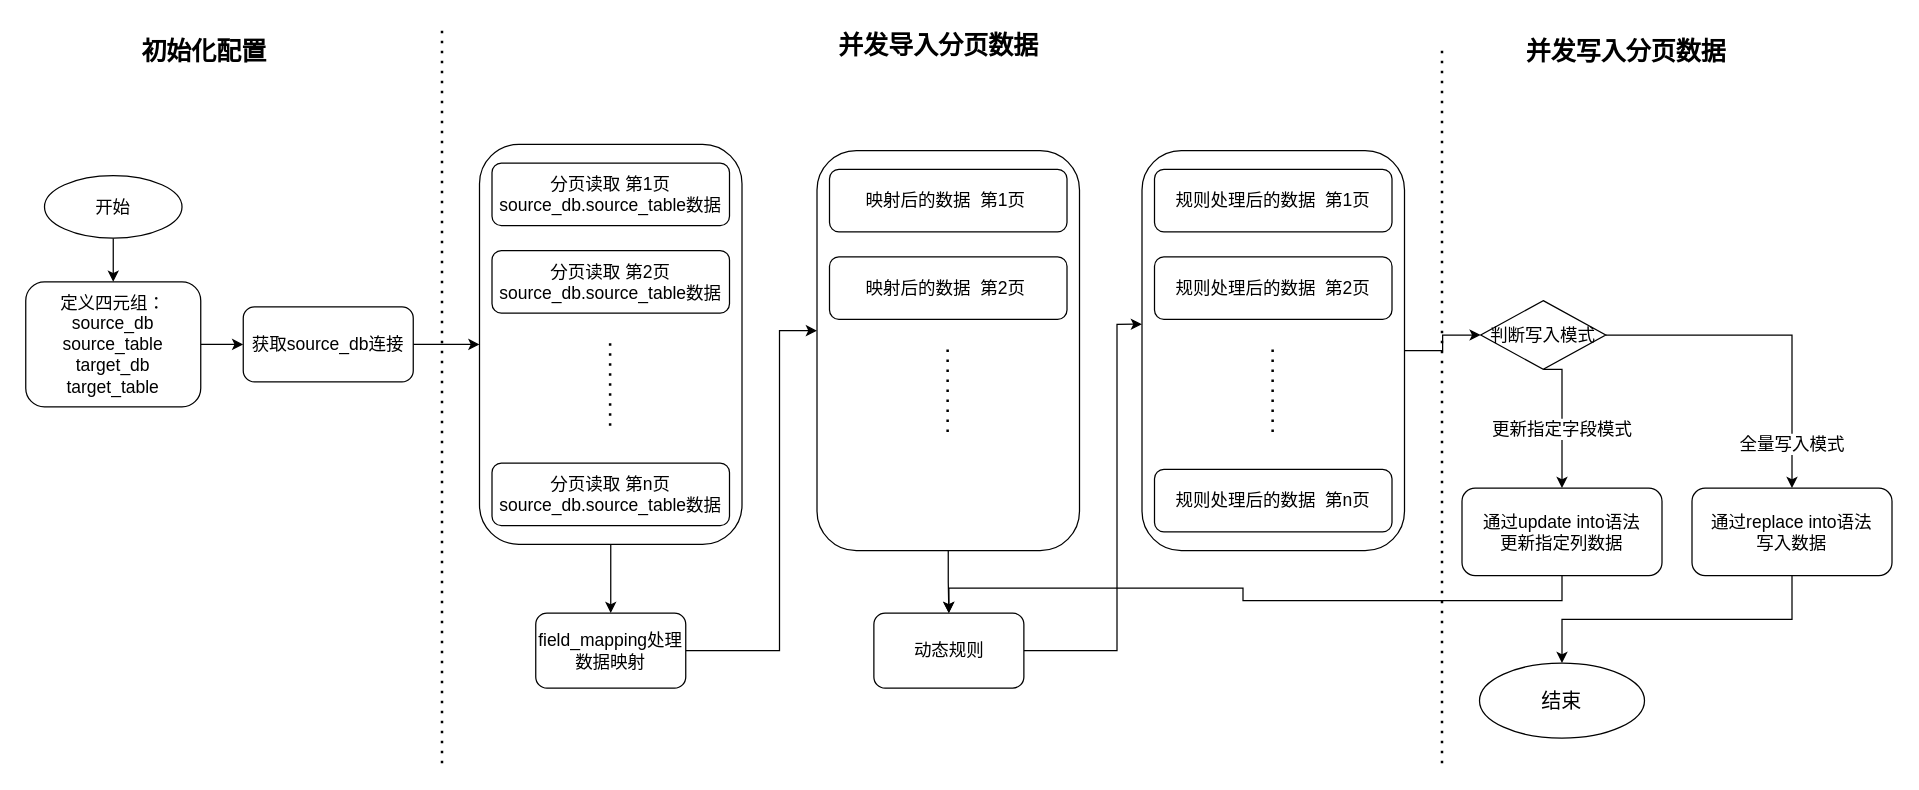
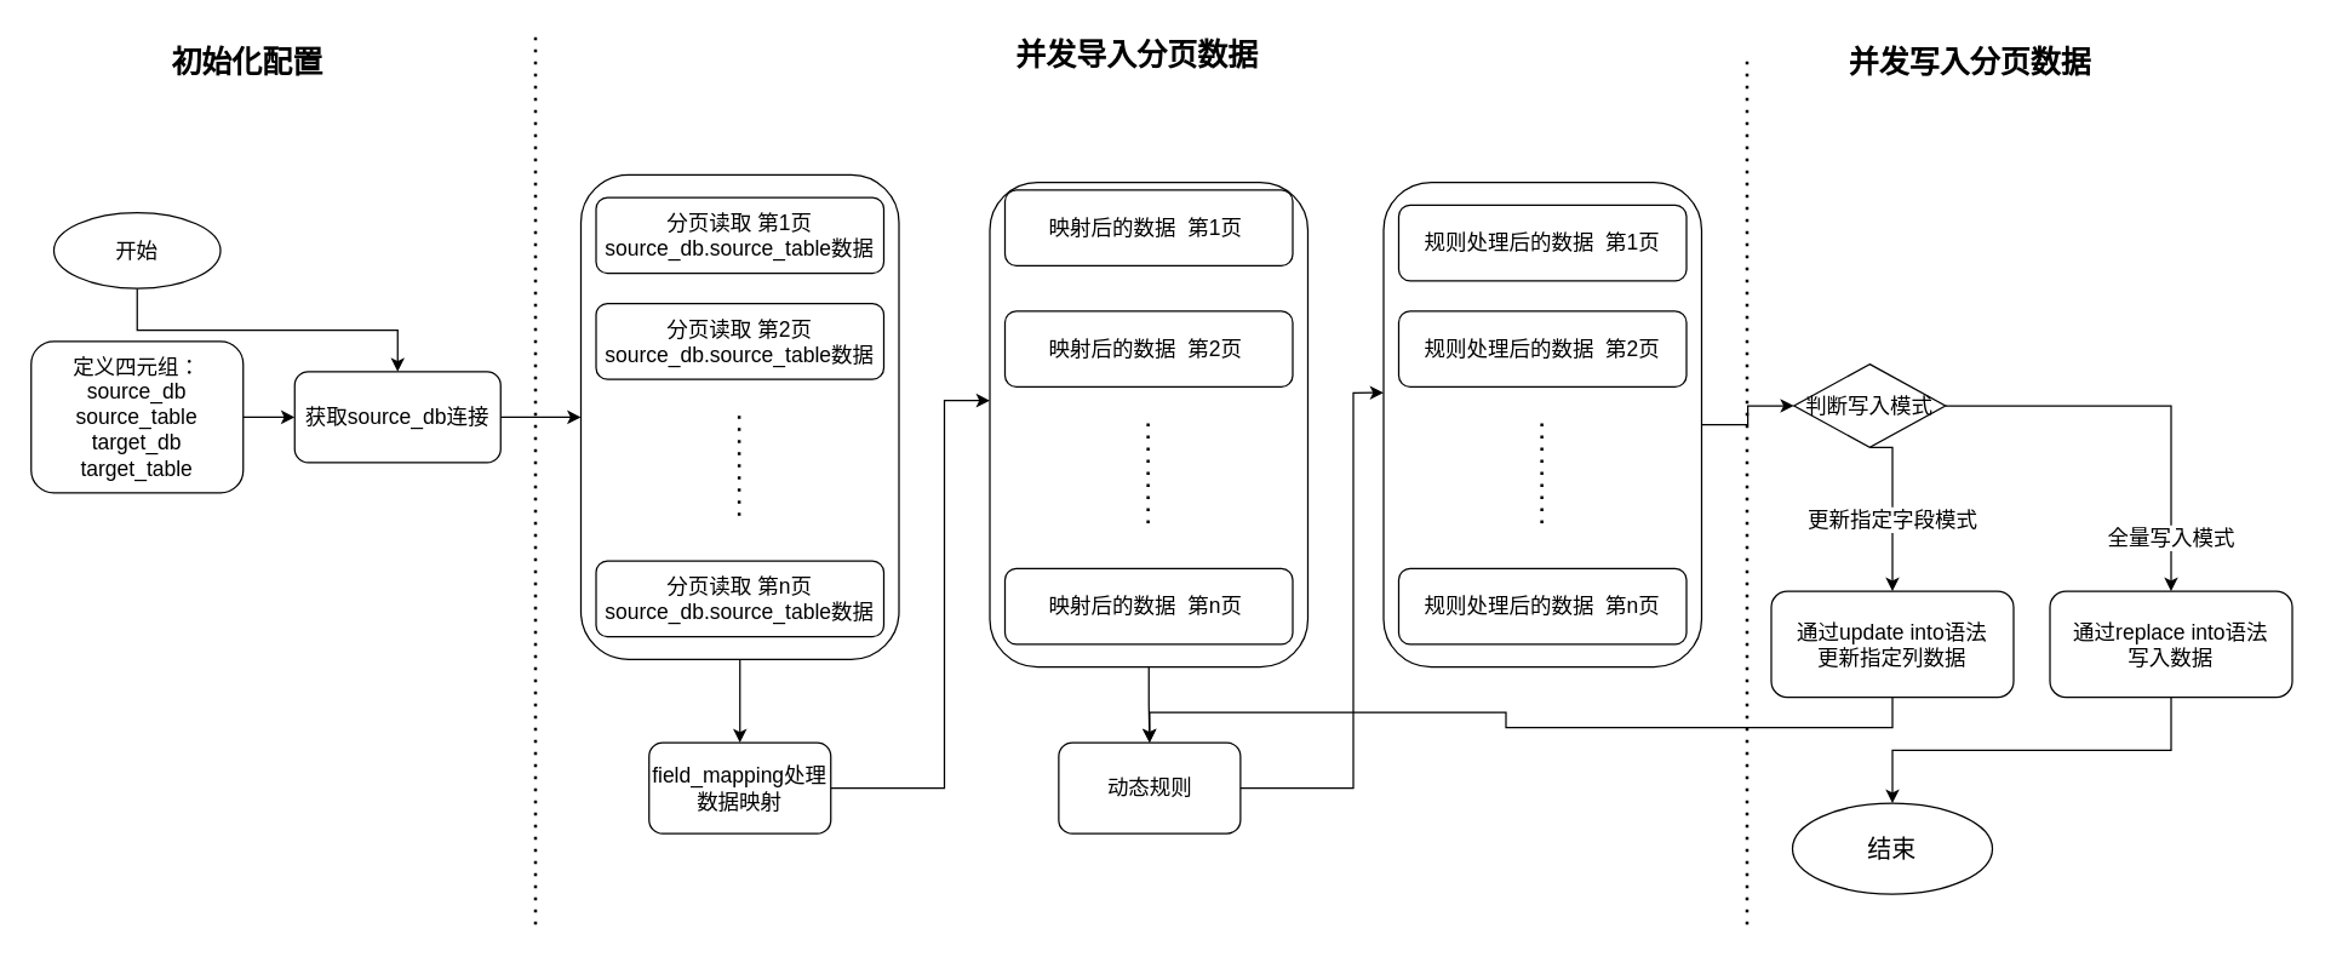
- <mxCell id="21" value="&lt;font style=&quot;font-size: 14px&quot;&gt;映射后的数据&amp;nbsp; 第1页&amp;nbsp;&lt;/font&gt;" style="rounded=1;whiteSpace=wrap;html=1;" parent="1" vertex="1"><mxGeometry x="663" y="135" width="190" height="50" as="geometry" /></mxCell>
+ <mxCell id="21" value="&lt;font style=&quot;font-size: 14px&quot;&gt;映射后的数据&amp;nbsp; 第1页&amp;nbsp;&lt;/font&gt;" style="rounded=1;whiteSpace=wrap;html=1;" parent="1" vertex="1"><mxGeometry x="663" y="125" width="190" height="50" as="geometry" /></mxCell>
- <mxCell id="4" style="edgeStyle=orthogonalEdgeStyle;rounded=0;orthogonalLoop=1;jettySize=auto;html=1;exitX=0.5;exitY=1;exitDx=0;exitDy=0;entryX=0.5;entryY=0;entryDx=0;entryDy=0;" parent="1" source="5" target="7" edge="1"><mxGeometry relative="1" as="geometry" /></mxCell>
+ <mxCell id="4" style="edgeStyle=orthogonalEdgeStyle;rounded=0;orthogonalLoop=1;jettySize=auto;html=1;exitX=0.5;exitY=1;exitDx=0;exitDy=0;" parent="1" source="5" target="9" edge="1"><mxGeometry relative="1" as="geometry" /></mxCell>
+ <mxCell id="23" value="&lt;span style=&quot;font-size: 14px&quot;&gt;映射后的数据&amp;nbsp; 第n页&amp;nbsp;&lt;/span&gt;" style="rounded=1;whiteSpace=wrap;html=1;" parent="1" vertex="1"><mxGeometry x="663" y="375" width="190" height="50" as="geometry" /></mxCell>
